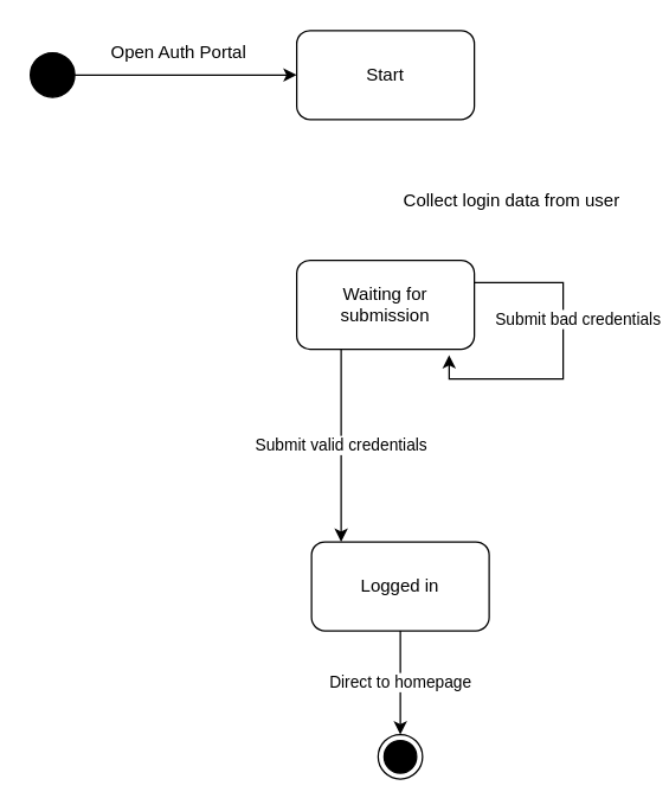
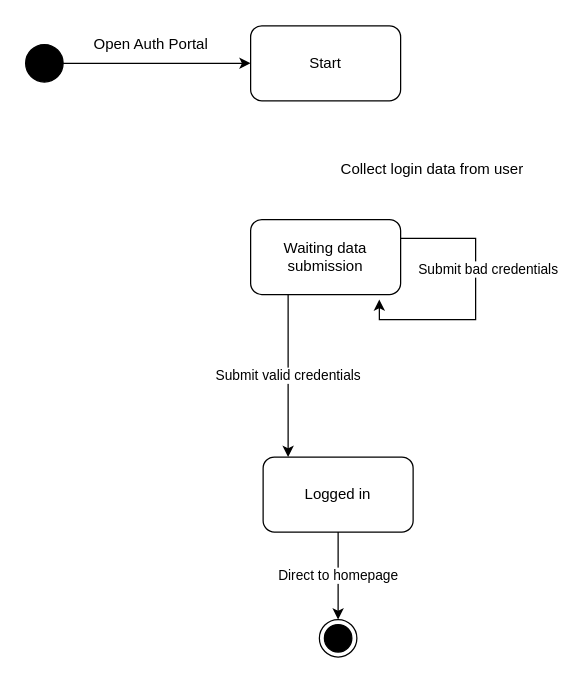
- <mxCell id="7" value="Waiting for submission" style="rounded=1;whiteSpace=wrap;html=1;" parent="1" vertex="1"><mxGeometry x="200" y="175" width="120" height="60" as="geometry" /></mxCell>
+ <mxCell id="7" value="Waiting data submission" style="rounded=1;whiteSpace=wrap;html=1;" parent="1" vertex="1"><mxGeometry x="200" y="175" width="120" height="60" as="geometry" /></mxCell>
